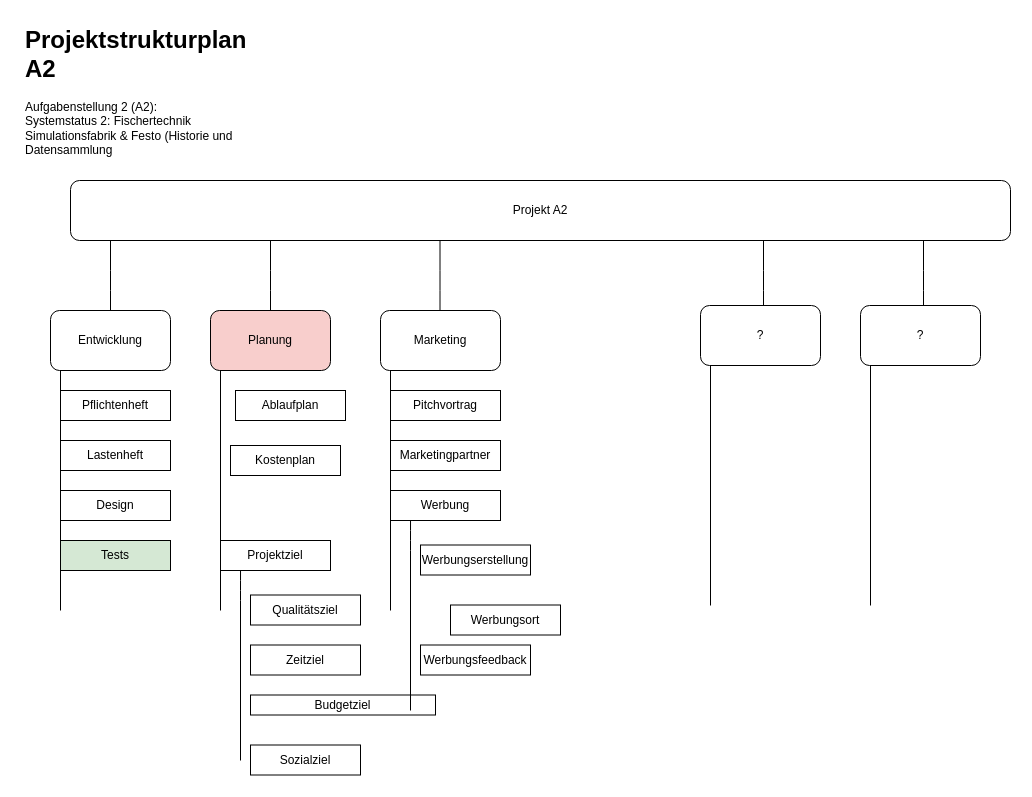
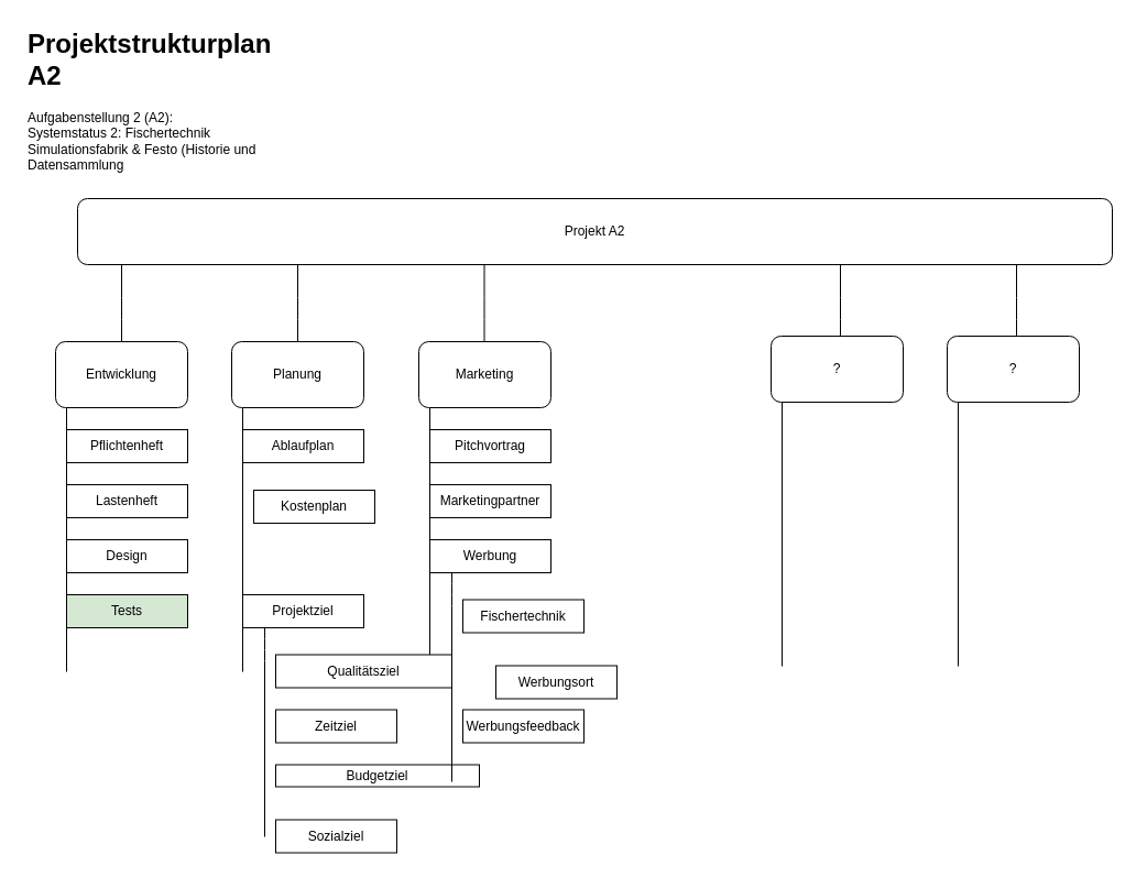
- <mxCell id="10" value="Planung" style="rounded=1;whiteSpace=wrap;html=1;fillColor=#f8cecc;" vertex="1" parent="1"><mxGeometry x="210" y="310" width="120" height="60" as="geometry" /></mxCell>
+ <mxCell id="10" value="Planung" style="rounded=1;whiteSpace=wrap;html=1;" vertex="1" parent="1"><mxGeometry x="210" y="310" width="120" height="60" as="geometry" /></mxCell>
- <mxCell id="23" value="Ablaufplan" style="rounded=0;whiteSpace=wrap;html=1;" vertex="1" parent="1"><mxGeometry x="235" y="390" width="110" height="30" as="geometry" /></mxCell>
+ <mxCell id="23" value="Ablaufplan" style="rounded=0;whiteSpace=wrap;html=1;" vertex="1" parent="1"><mxGeometry x="220" y="390" width="110" height="30" as="geometry" /></mxCell>
- <mxCell id="35" value="Werbungserstellung" style="rounded=0;whiteSpace=wrap;html=1;" vertex="1" parent="1"><mxGeometry x="420" y="544.5" width="110" height="30" as="geometry" /></mxCell>
+ <mxCell id="35" value="Fischertechnik" style="rounded=0;whiteSpace=wrap;html=1;" vertex="1" parent="1"><mxGeometry x="420" y="544.5" width="110" height="30" as="geometry" /></mxCell>
- <mxCell id="28" value="Qualitätsziel" style="rounded=0;whiteSpace=wrap;html=1;" vertex="1" parent="1"><mxGeometry x="250" y="594.5" width="110" height="30" as="geometry" /></mxCell>
+ <mxCell id="28" value="Qualitätsziel" style="rounded=0;whiteSpace=wrap;html=1;" vertex="1" parent="1"><mxGeometry x="250" y="594.5" width="160" height="30" as="geometry" /></mxCell>
